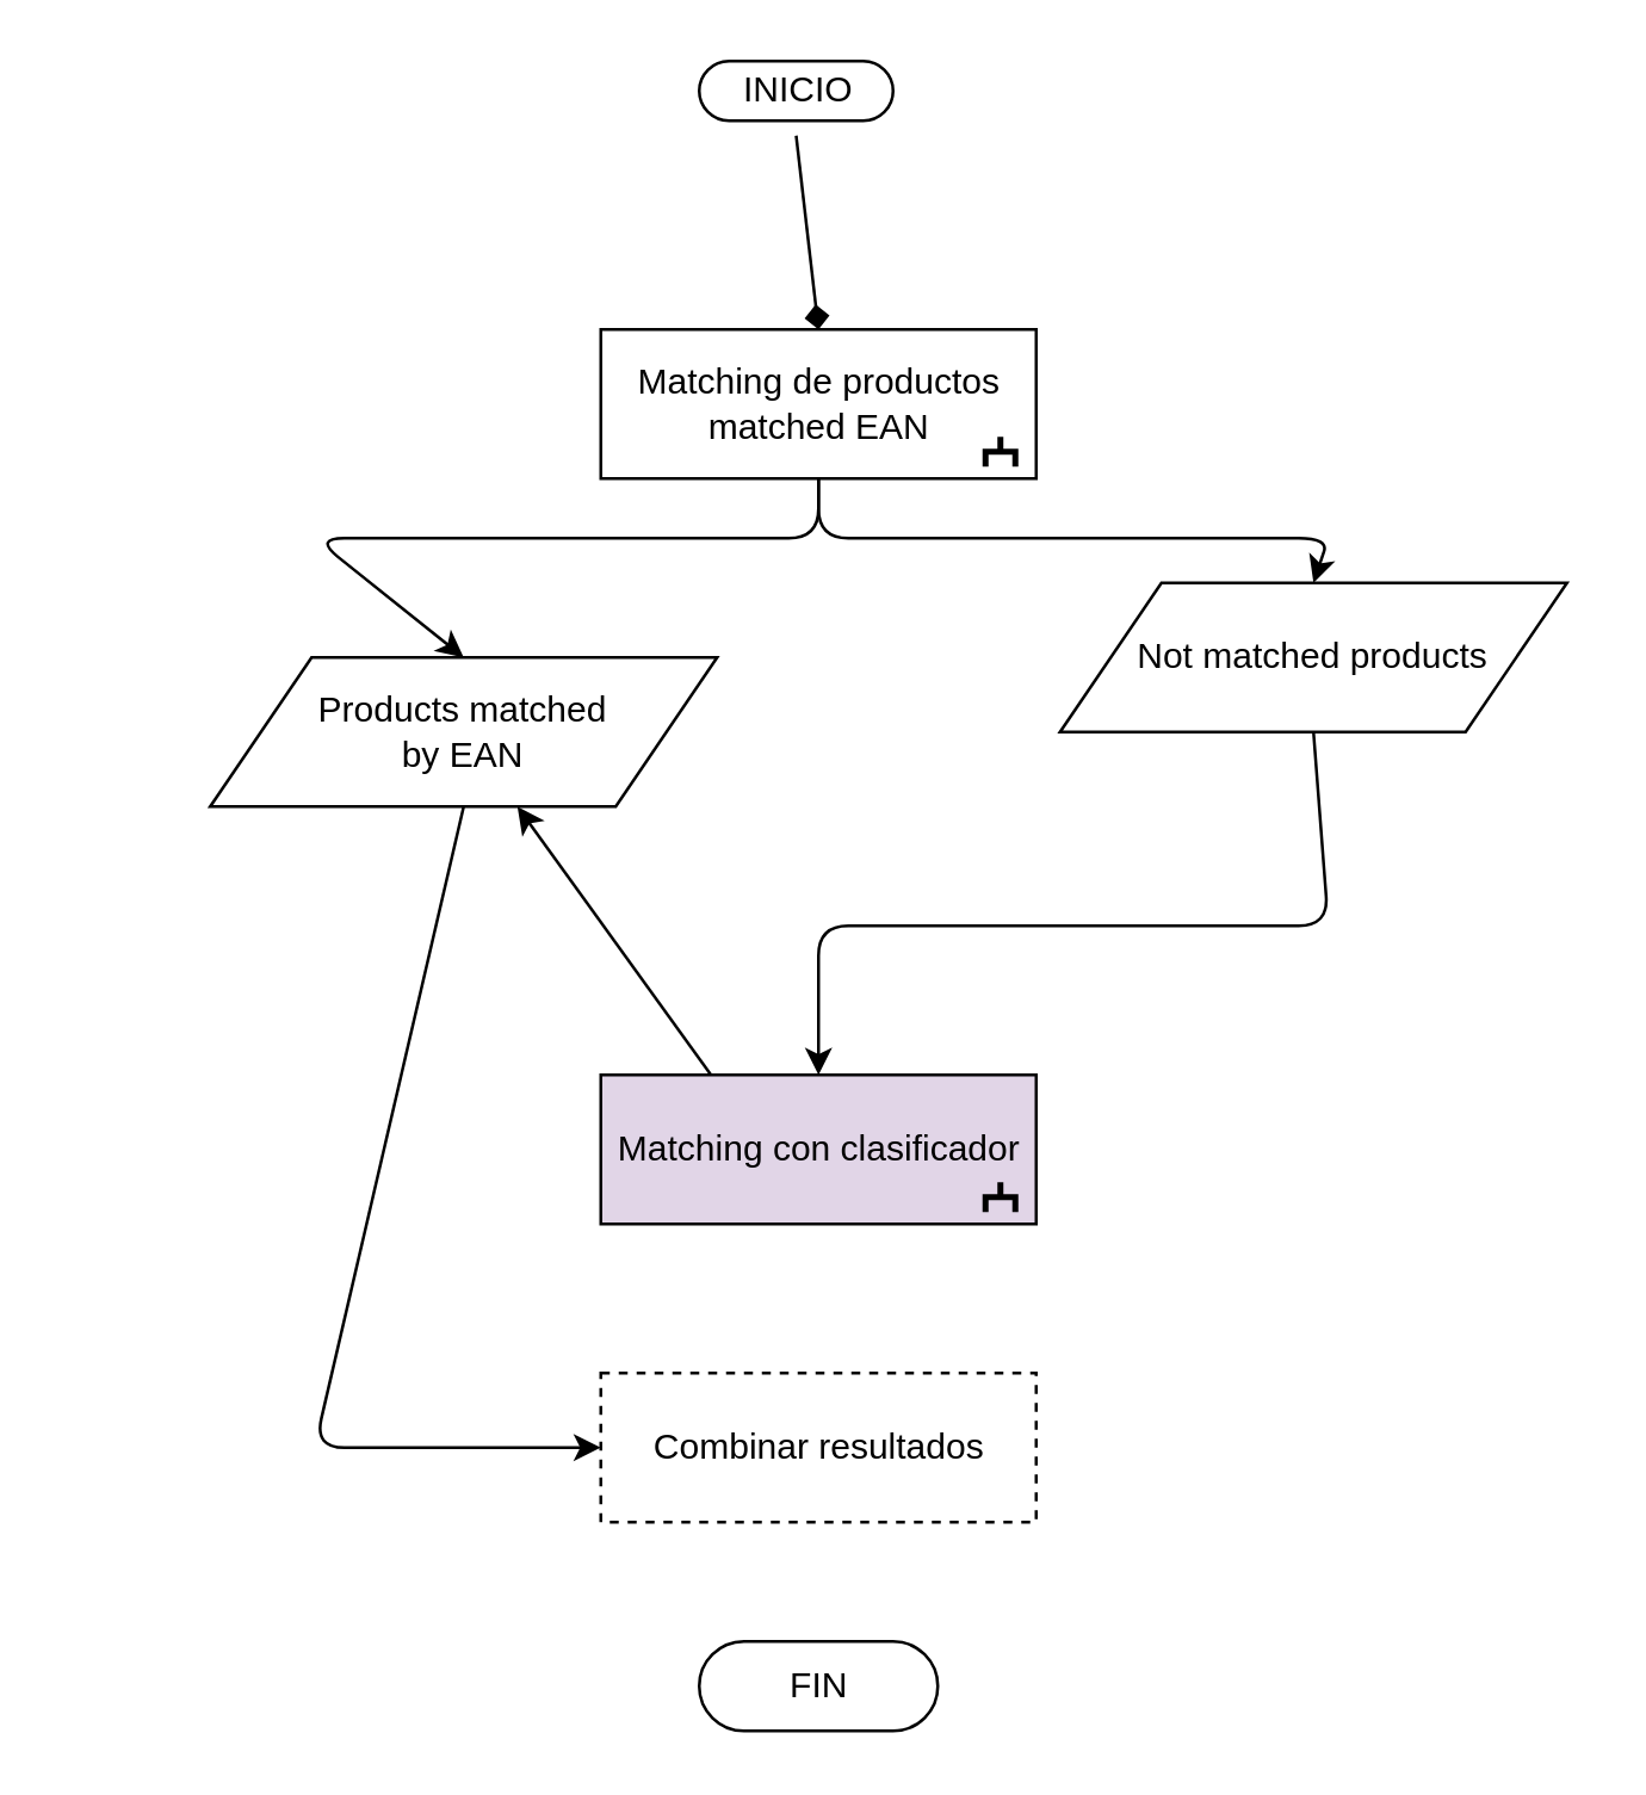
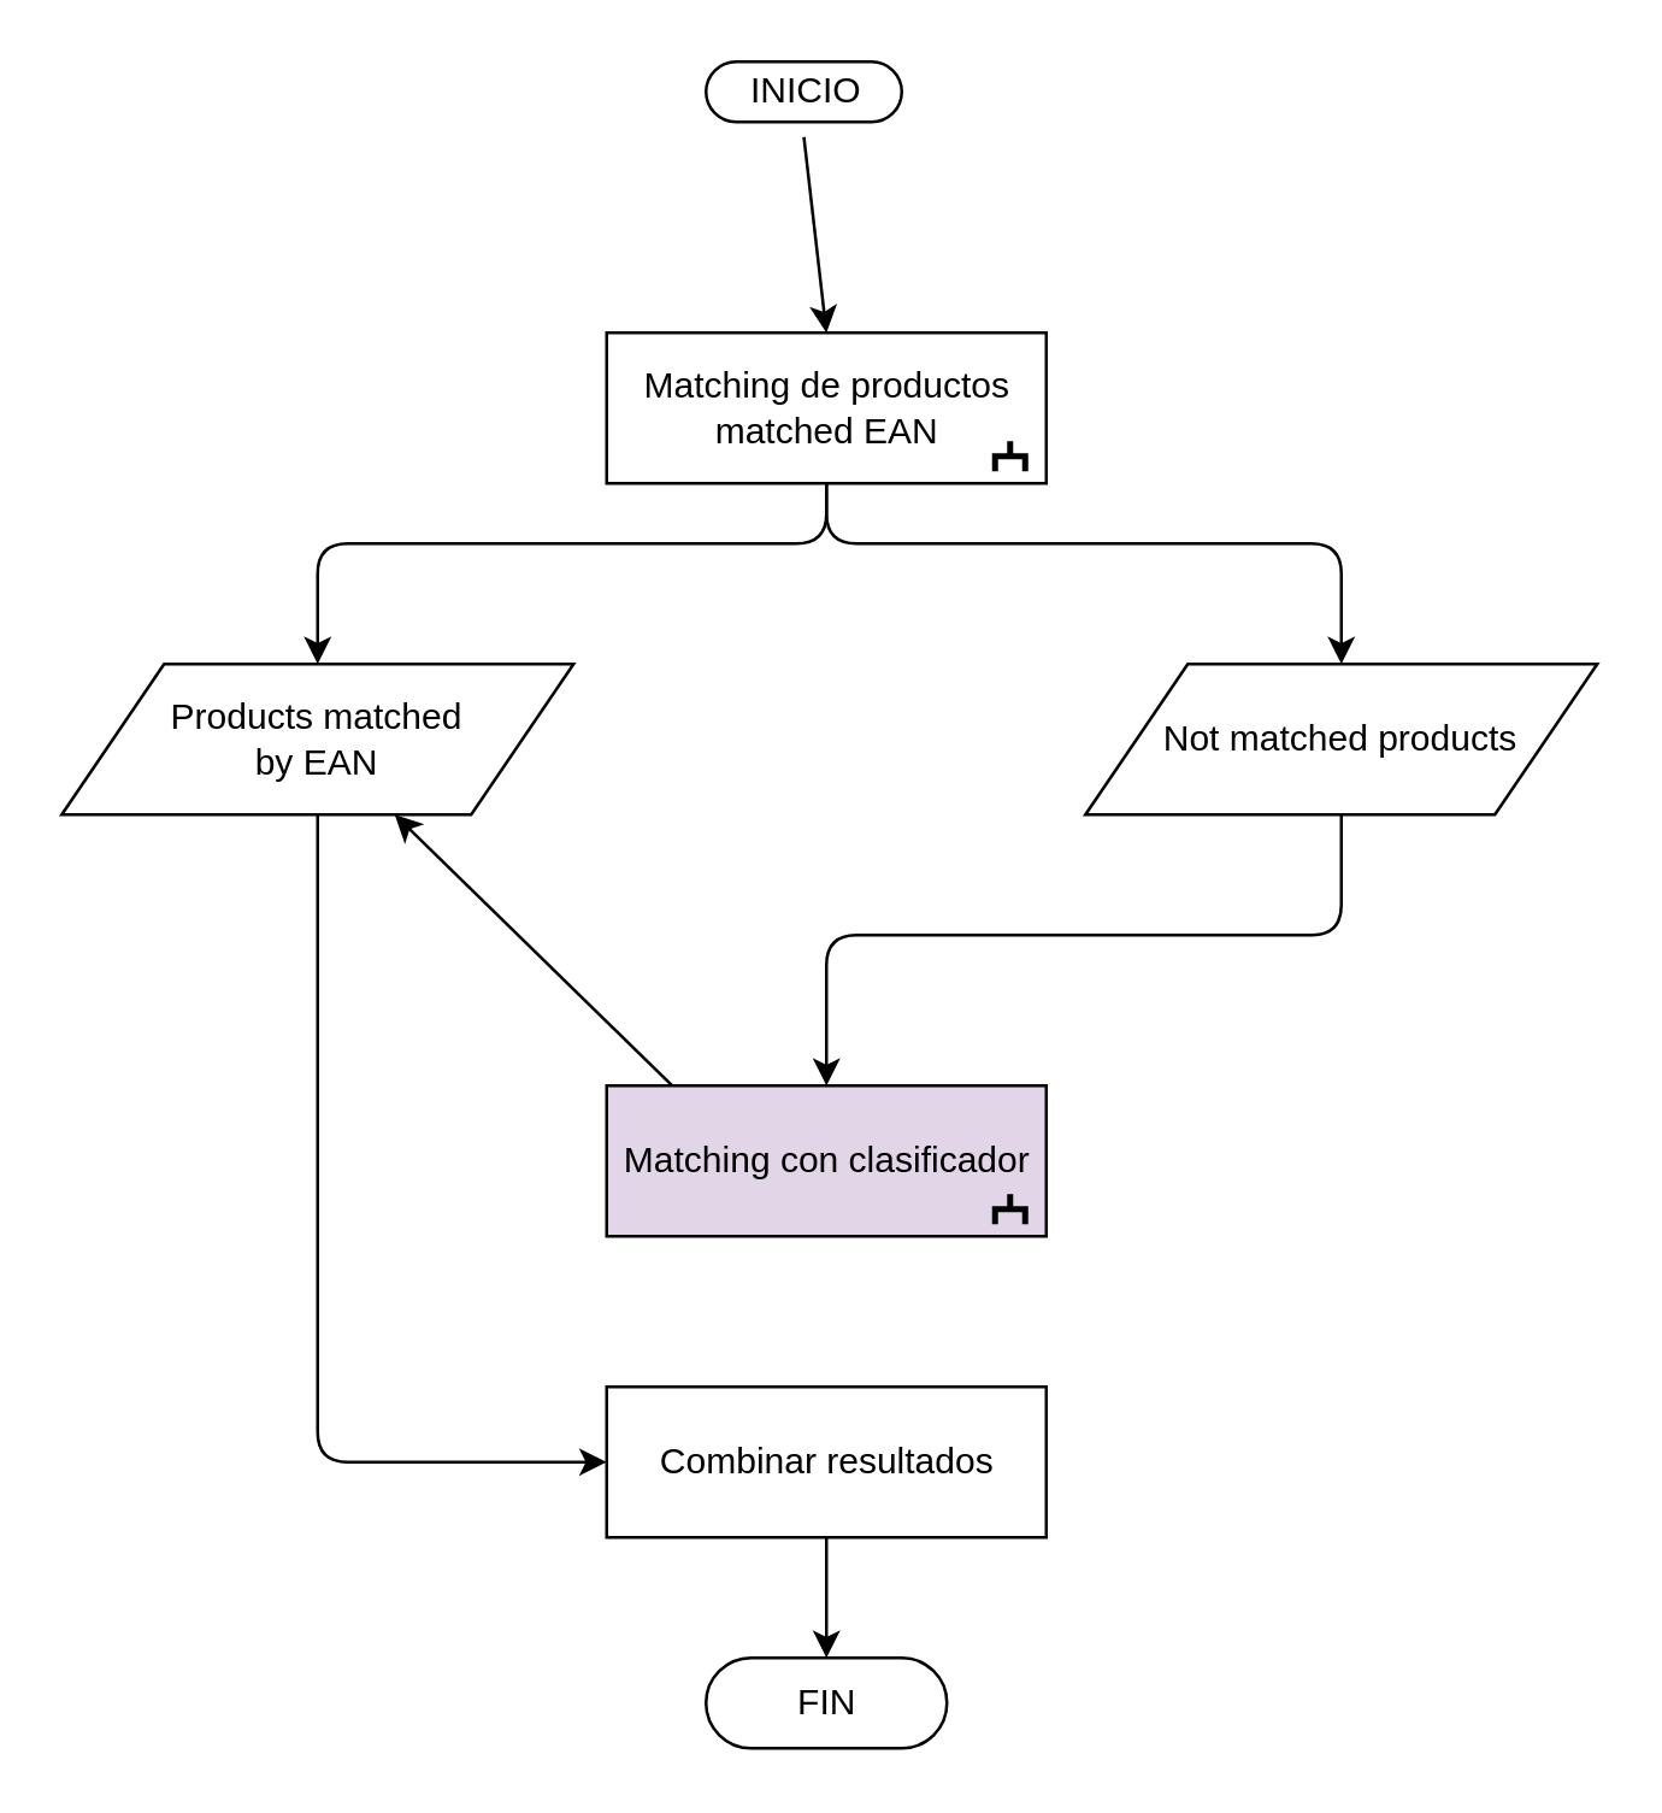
- <mxCell id="2" style="edgeStyle=none;html=1;exitX=0.5;exitY=0.5;exitDx=0;exitDy=15;exitPerimeter=0;entryX=0.5;entryY=0;entryDx=0;entryDy=0;endArrow=diamond;" parent="1" source="3" target="6" edge="1"><mxGeometry relative="1" as="geometry" /></mxCell>
+ <mxCell id="2" style="edgeStyle=none;html=1;exitX=0.5;exitY=0.5;exitDx=0;exitDy=15;exitPerimeter=0;entryX=0.5;entryY=0;entryDx=0;entryDy=0;" parent="1" source="3" target="6" edge="1"><mxGeometry relative="1" as="geometry" /></mxCell>
- <mxCell id="12" value="Not matched products" style="shape=parallelogram;perimeter=parallelogramPerimeter;whiteSpace=wrap;html=1;dashed=0;" parent="1" vertex="1"><mxGeometry x="355" y="195" width="170" height="50" as="geometry" /></mxCell>
+ <mxCell id="12" value="Not matched products" style="shape=parallelogram;perimeter=parallelogramPerimeter;whiteSpace=wrap;html=1;dashed=0;" parent="1" vertex="1"><mxGeometry x="360" y="220" width="170" height="50" as="geometry" /></mxCell>
- <mxCell id="10" value="Products matched&lt;br&gt;by EAN" style="shape=parallelogram;perimeter=parallelogramPerimeter;whiteSpace=wrap;html=1;dashed=0;" parent="1" vertex="1"><mxGeometry x="70" y="220" width="170" height="50" as="geometry" /></mxCell>
+ <mxCell id="10" value="Products matched&lt;br&gt;by EAN" style="shape=parallelogram;perimeter=parallelogramPerimeter;whiteSpace=wrap;html=1;dashed=0;" parent="1" vertex="1"><mxGeometry x="20" y="220" width="170" height="50" as="geometry" /></mxCell>
- <mxCell id="14" value="Combinar resultados" style="html=1;dashed=1;whitespace=wrap;" parent="1" vertex="1"><mxGeometry x="201" y="460" width="146" height="50" as="geometry" /></mxCell>
+ <mxCell id="14" value="Combinar resultados" style="html=1;dashed=0;whitespace=wrap;" parent="1" vertex="1"><mxGeometry x="201" y="460" width="146" height="50" as="geometry" /></mxCell>
+ <mxCell id="13" style="edgeStyle=none;html=1;exitX=0.5;exitY=1;exitDx=0;exitDy=0;entryX=0.5;entryY=0.5;entryDx=0;entryDy=-15;entryPerimeter=0;" parent="1" source="14" target="15" edge="1"><mxGeometry relative="1" as="geometry" /></mxCell>
